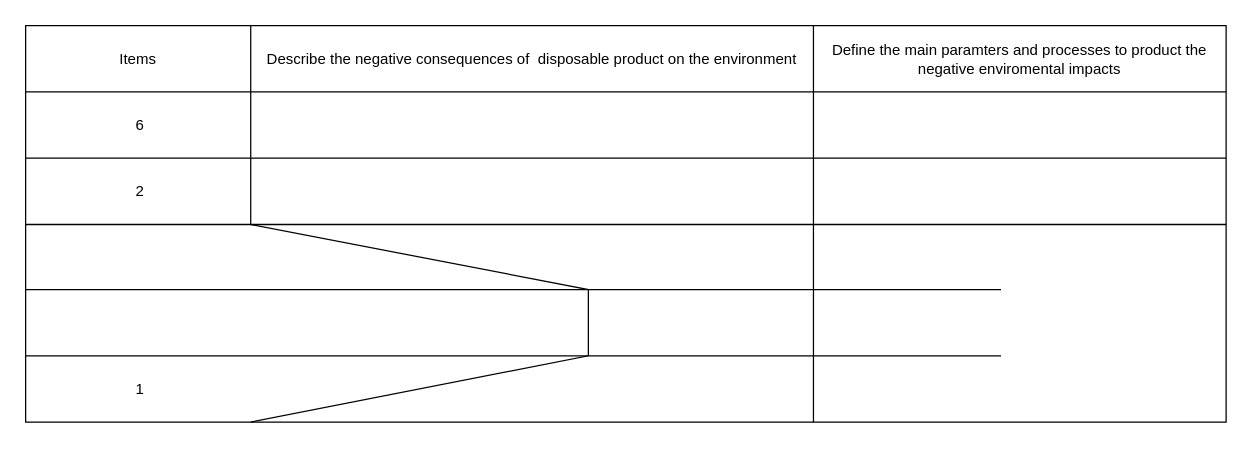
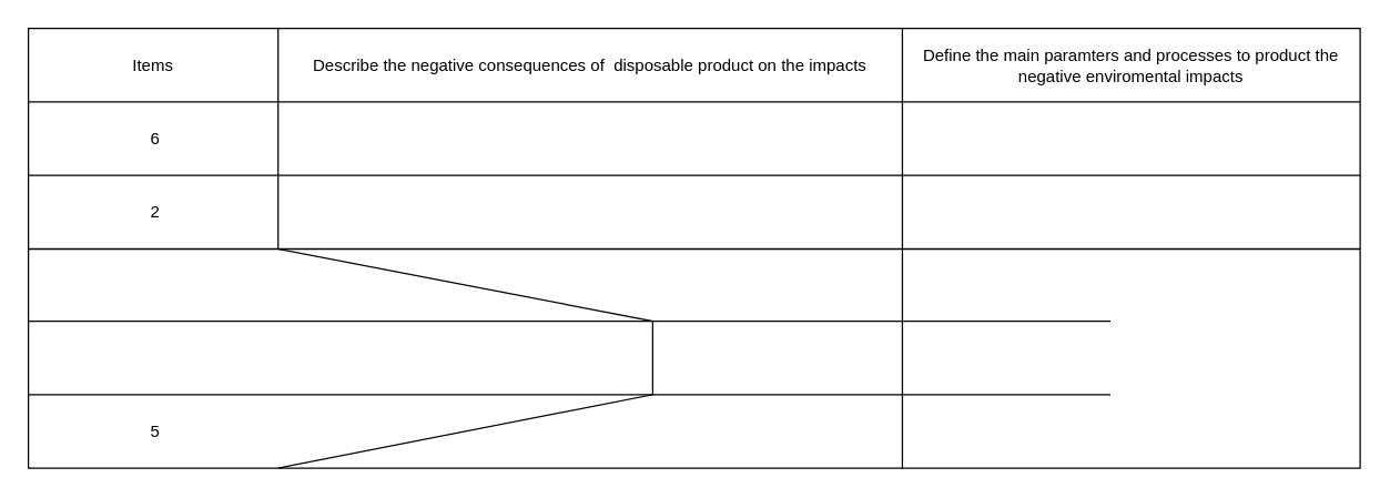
- <mxCell id="5" value="Describe the negative consequences of&amp;nbsp; disposable product on the environment " style="shape=partialRectangle;html=1;whiteSpace=wrap;connectable=0;overflow=hidden;fillColor=none;top=0;left=0;bottom=0;right=0;" vertex="1" parent="3"><mxGeometry x="180" width="450" height="53" as="geometry" /></mxCell>
+ <mxCell id="5" value="Describe the negative consequences of&amp;nbsp; disposable product on the impacts " style="shape=partialRectangle;html=1;whiteSpace=wrap;connectable=0;overflow=hidden;fillColor=none;top=0;left=0;bottom=0;right=0;" vertex="1" parent="3"><mxGeometry x="180" width="450" height="53" as="geometry" /></mxCell>
- <mxCell id="22" value="&amp;nbsp;1" style="shape=partialRectangle;html=1;whiteSpace=wrap;connectable=0;overflow=hidden;fillColor=none;top=0;left=0;bottom=0;right=0;" vertex="1" parent="21"><mxGeometry width="180" height="53" as="geometry" /></mxCell>
+ <mxCell id="22" value="&amp;nbsp;5" style="shape=partialRectangle;html=1;whiteSpace=wrap;connectable=0;overflow=hidden;fillColor=none;top=0;left=0;bottom=0;right=0;" vertex="1" parent="21"><mxGeometry width="180" height="53" as="geometry" /></mxCell>
